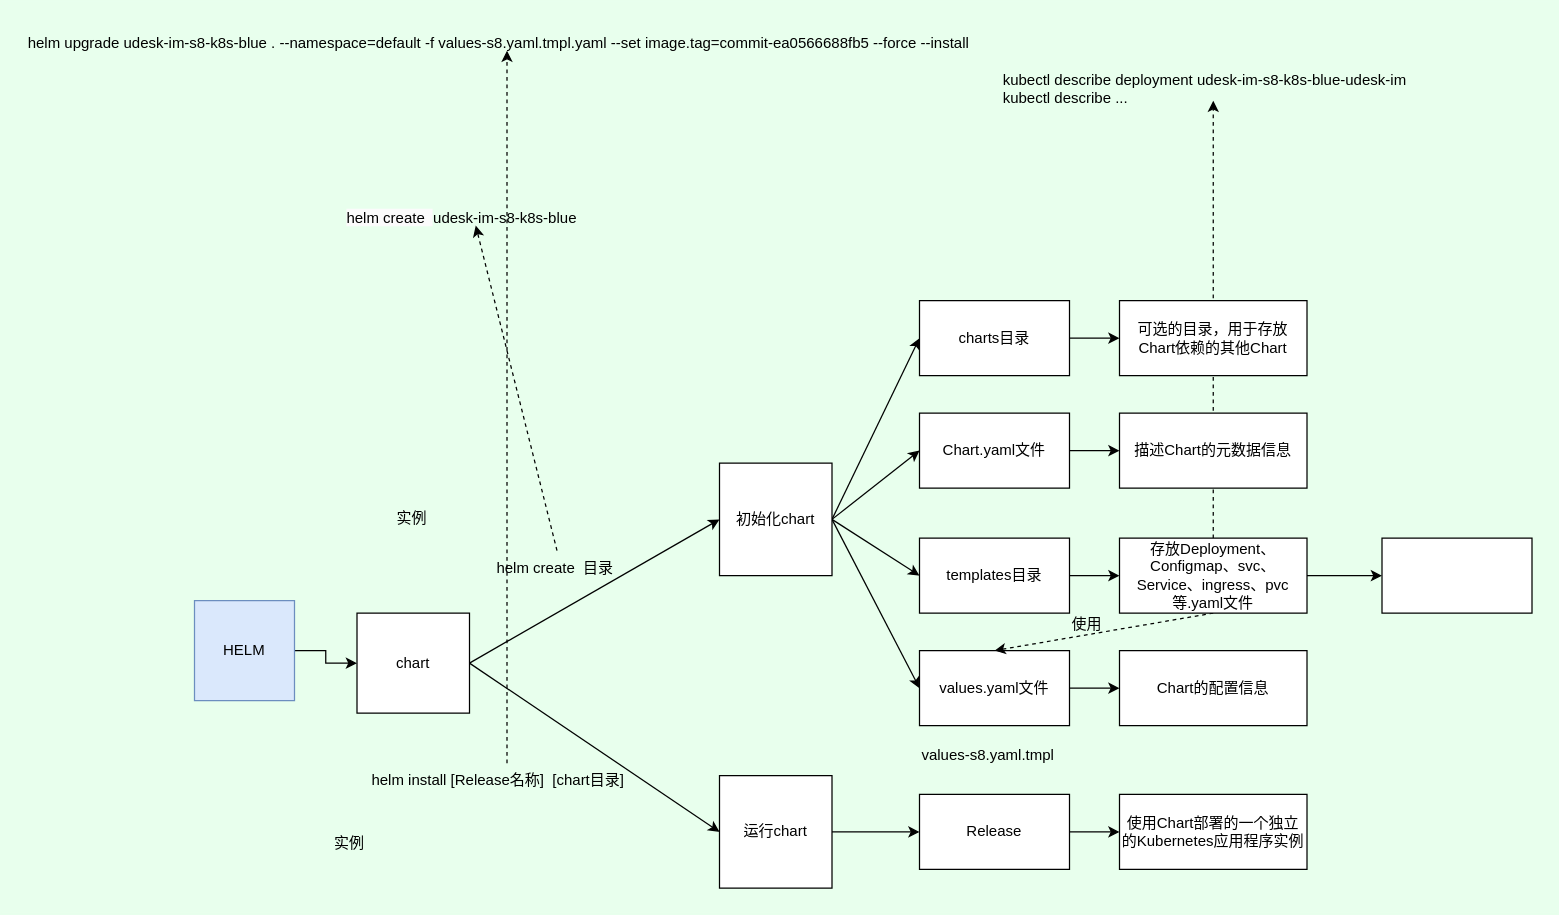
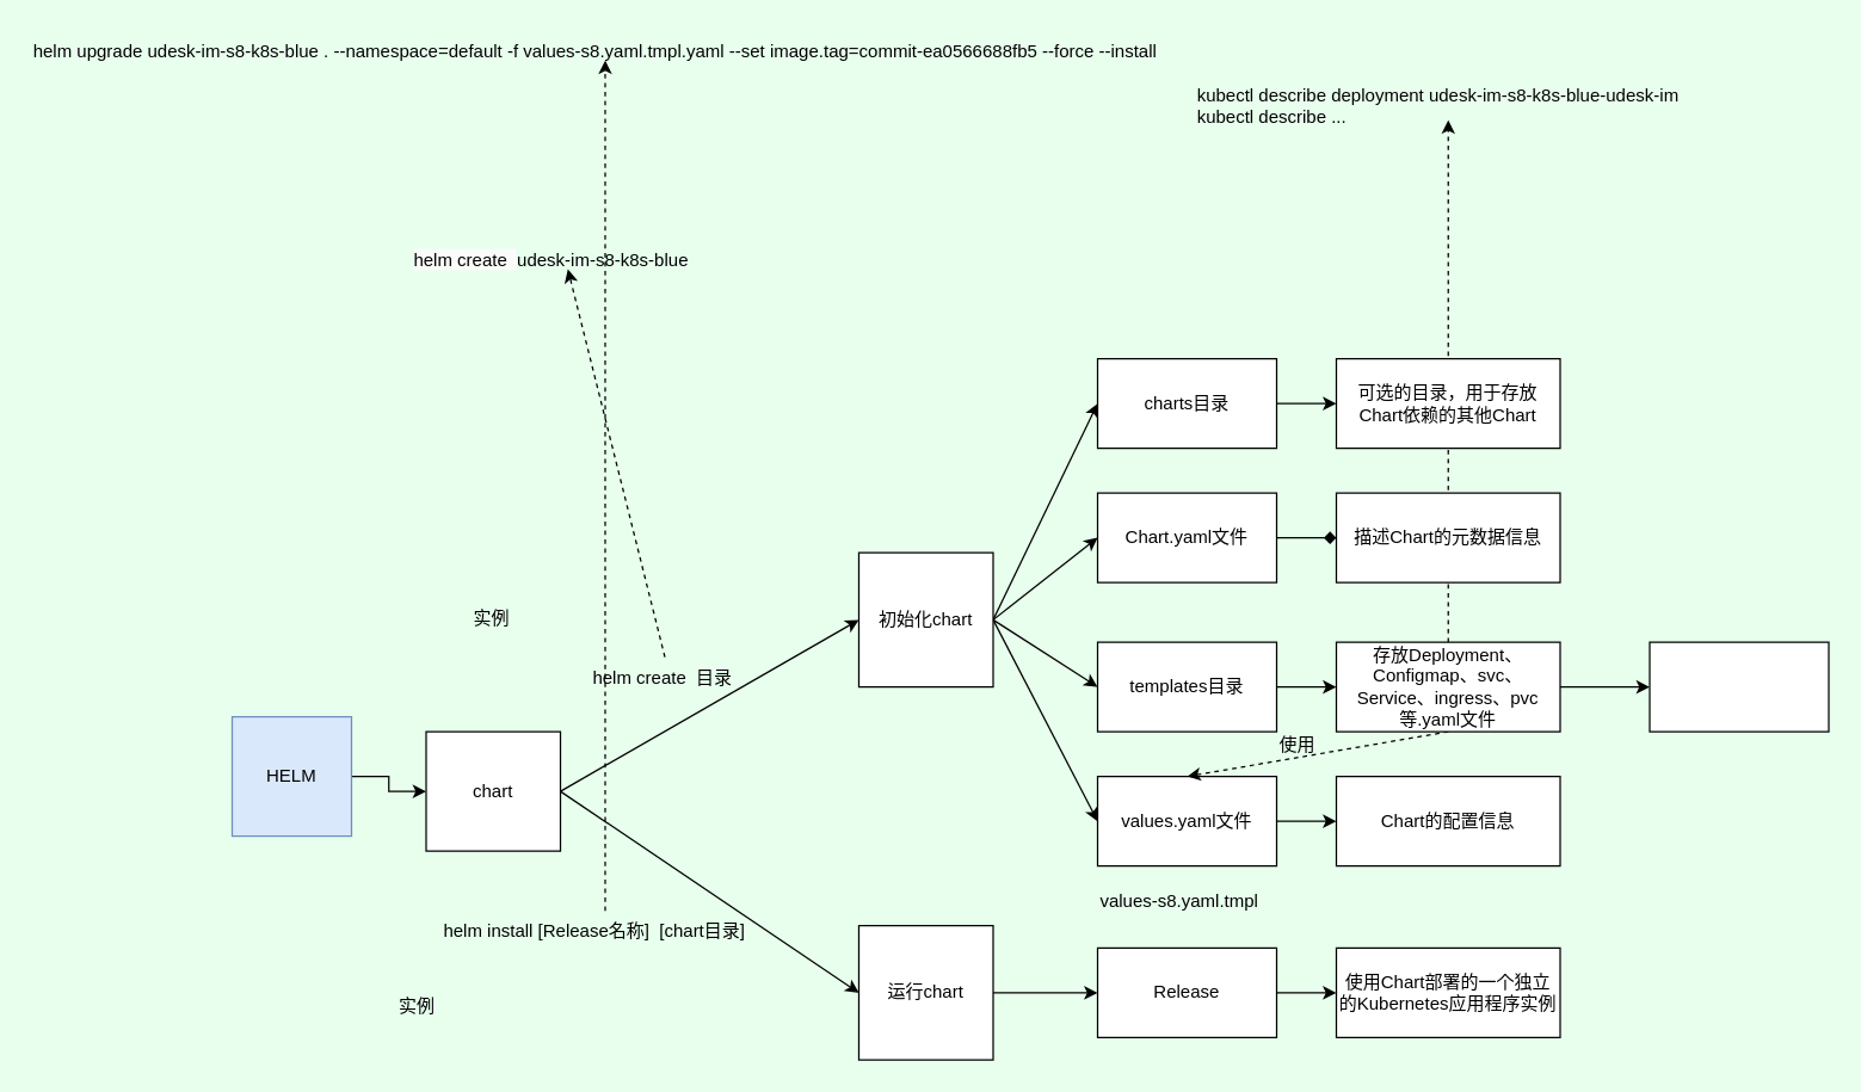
- <mxCell id="13" style="edgeStyle=orthogonalEdgeStyle;rounded=0;orthogonalLoop=1;jettySize=auto;html=1;exitX=1;exitY=0.5;exitDx=0;exitDy=0;entryX=0;entryY=0.5;entryDx=0;entryDy=0;" edge="1" parent="1" source="14" target="24"><mxGeometry relative="1" as="geometry" /></mxCell>
+ <mxCell id="13" style="edgeStyle=orthogonalEdgeStyle;rounded=0;orthogonalLoop=1;jettySize=auto;html=1;exitX=1;exitY=0.5;exitDx=0;exitDy=0;entryX=0;entryY=0.5;entryDx=0;entryDy=0;endArrow=diamond;" edge="1" parent="1" source="14" target="24"><mxGeometry relative="1" as="geometry" /></mxCell>
